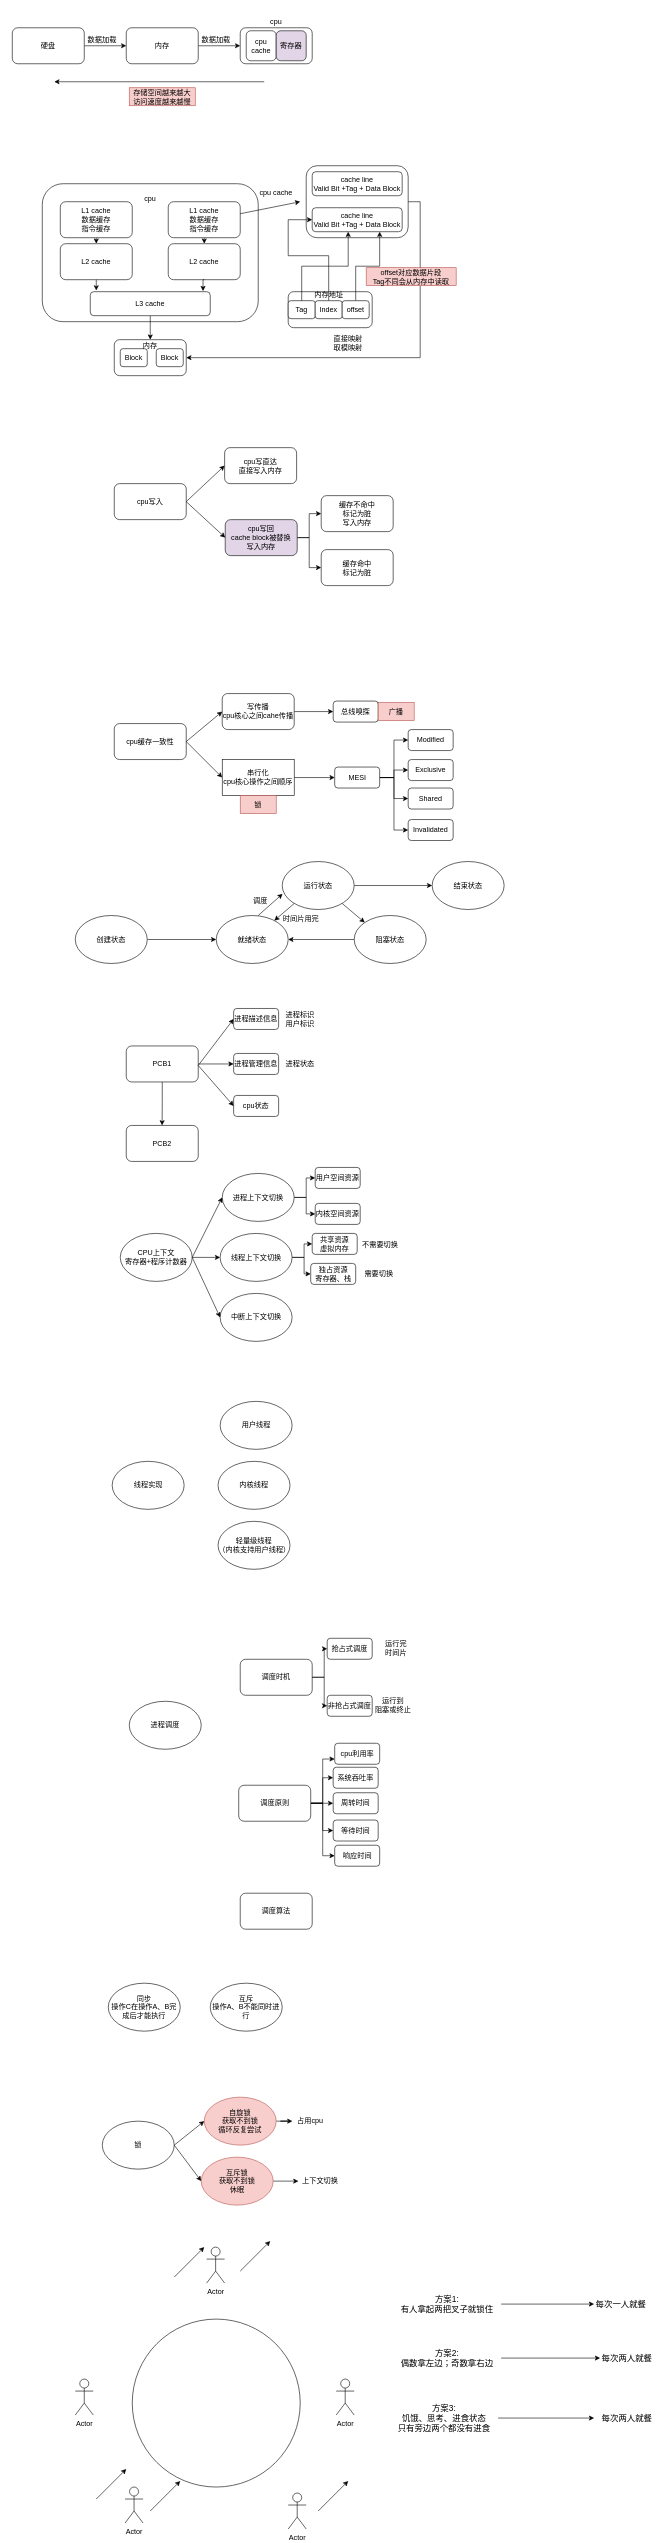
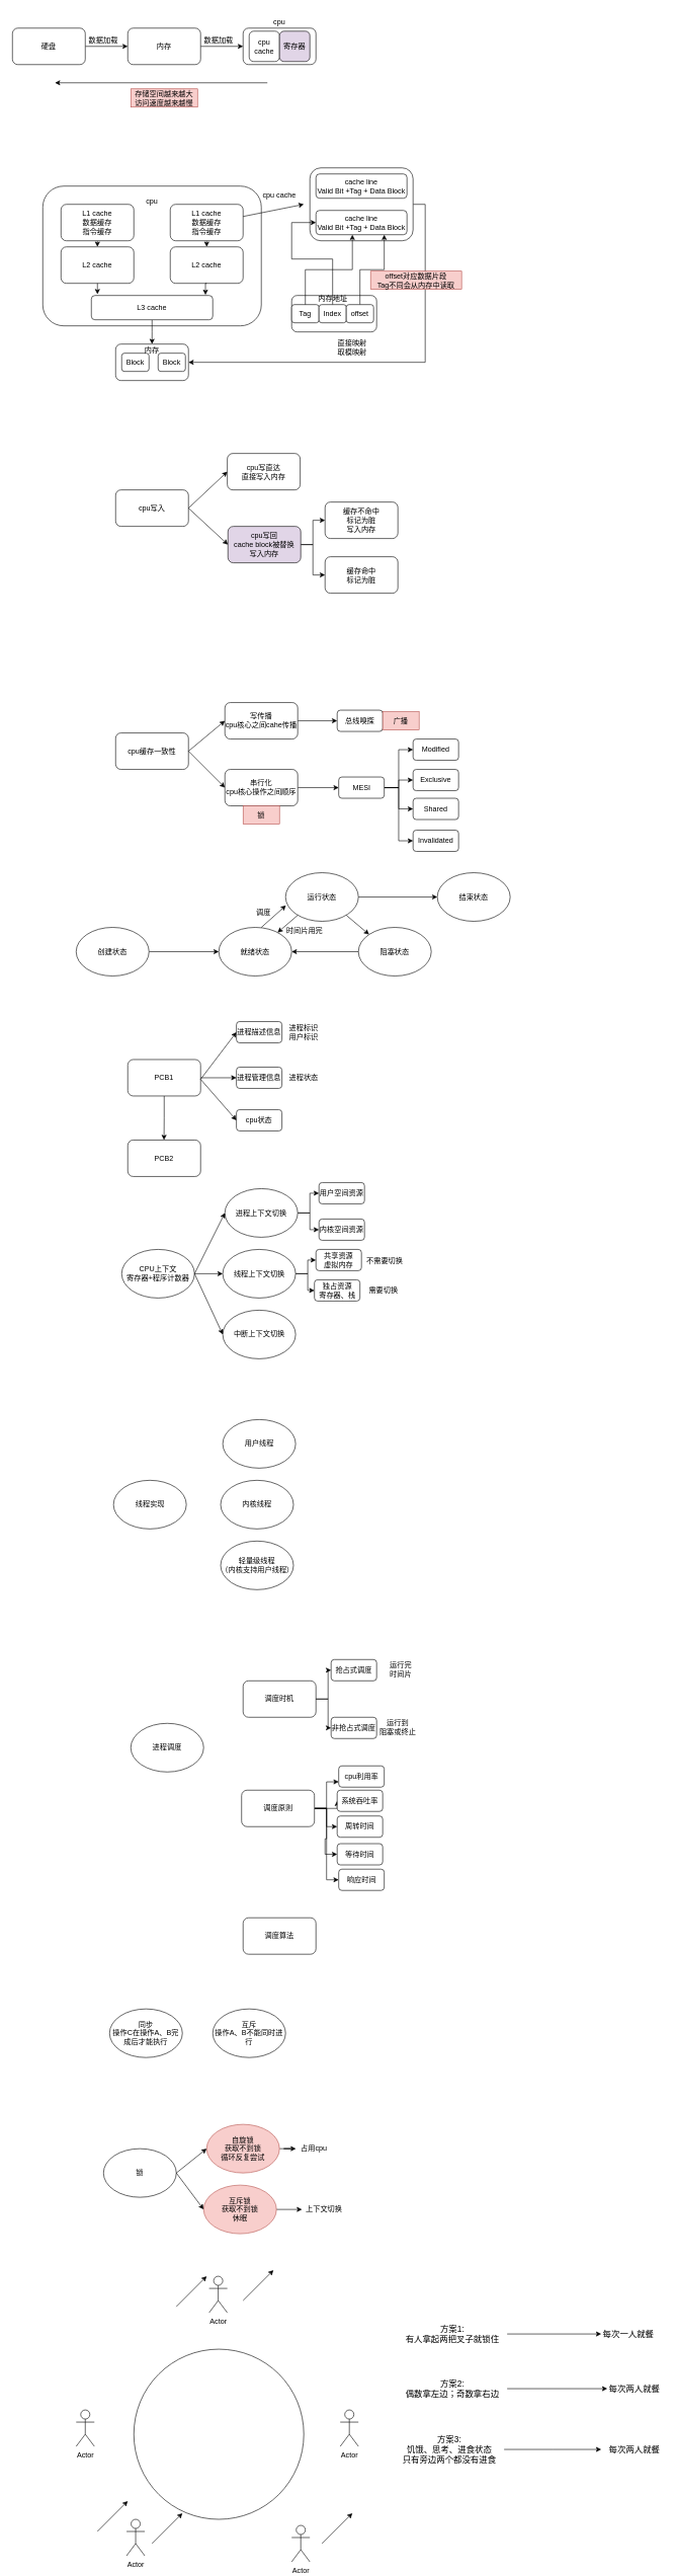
- <mxCell id="59" value="串行化&lt;br&gt;cpu核心操作之间顺序" style="whiteSpace=wrap;html=1;rounded=0;" parent="1" vertex="1"><mxGeometry x="370" y="1265" width="120" height="60" as="geometry" /></mxCell>
+ <mxCell id="59" value="串行化&lt;br&gt;cpu核心操作之间顺序" style="rounded=1;whiteSpace=wrap;html=1;" parent="1" vertex="1"><mxGeometry x="370" y="1265" width="120" height="60" as="geometry" /></mxCell>
- <mxCell id="133" value="调度原则" style="rounded=1;whiteSpace=wrap;html=1;" parent="1" vertex="1"><mxGeometry x="397.5" y="2975" width="120" height="60" as="geometry" /></mxCell>
+ <mxCell id="133" value="调度原则" style="rounded=1;whiteSpace=wrap;html=1;" parent="1" vertex="1"><mxGeometry x="397.5" y="2945" width="120" height="60" as="geometry" /></mxCell>
